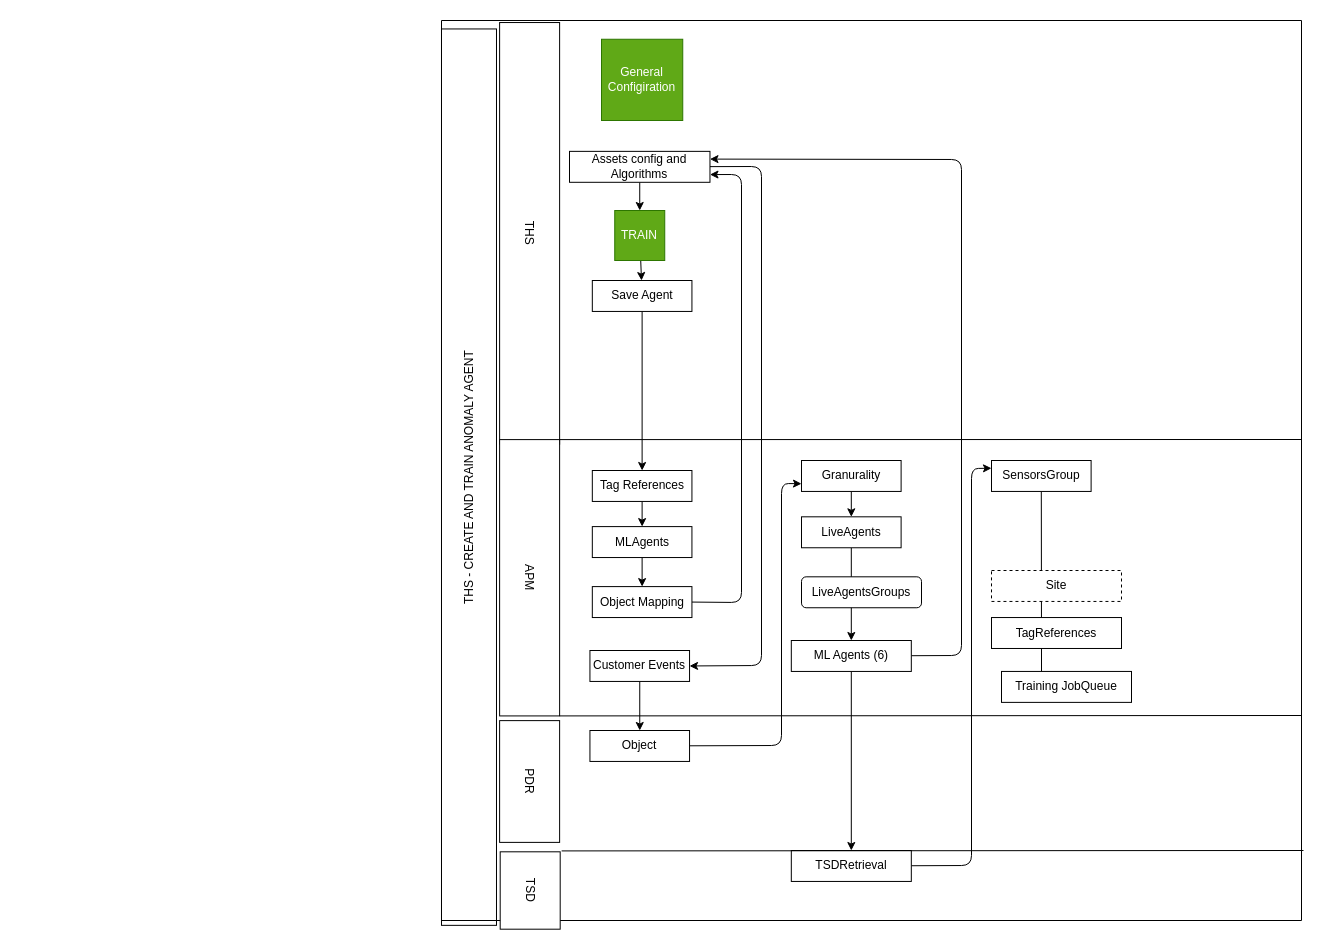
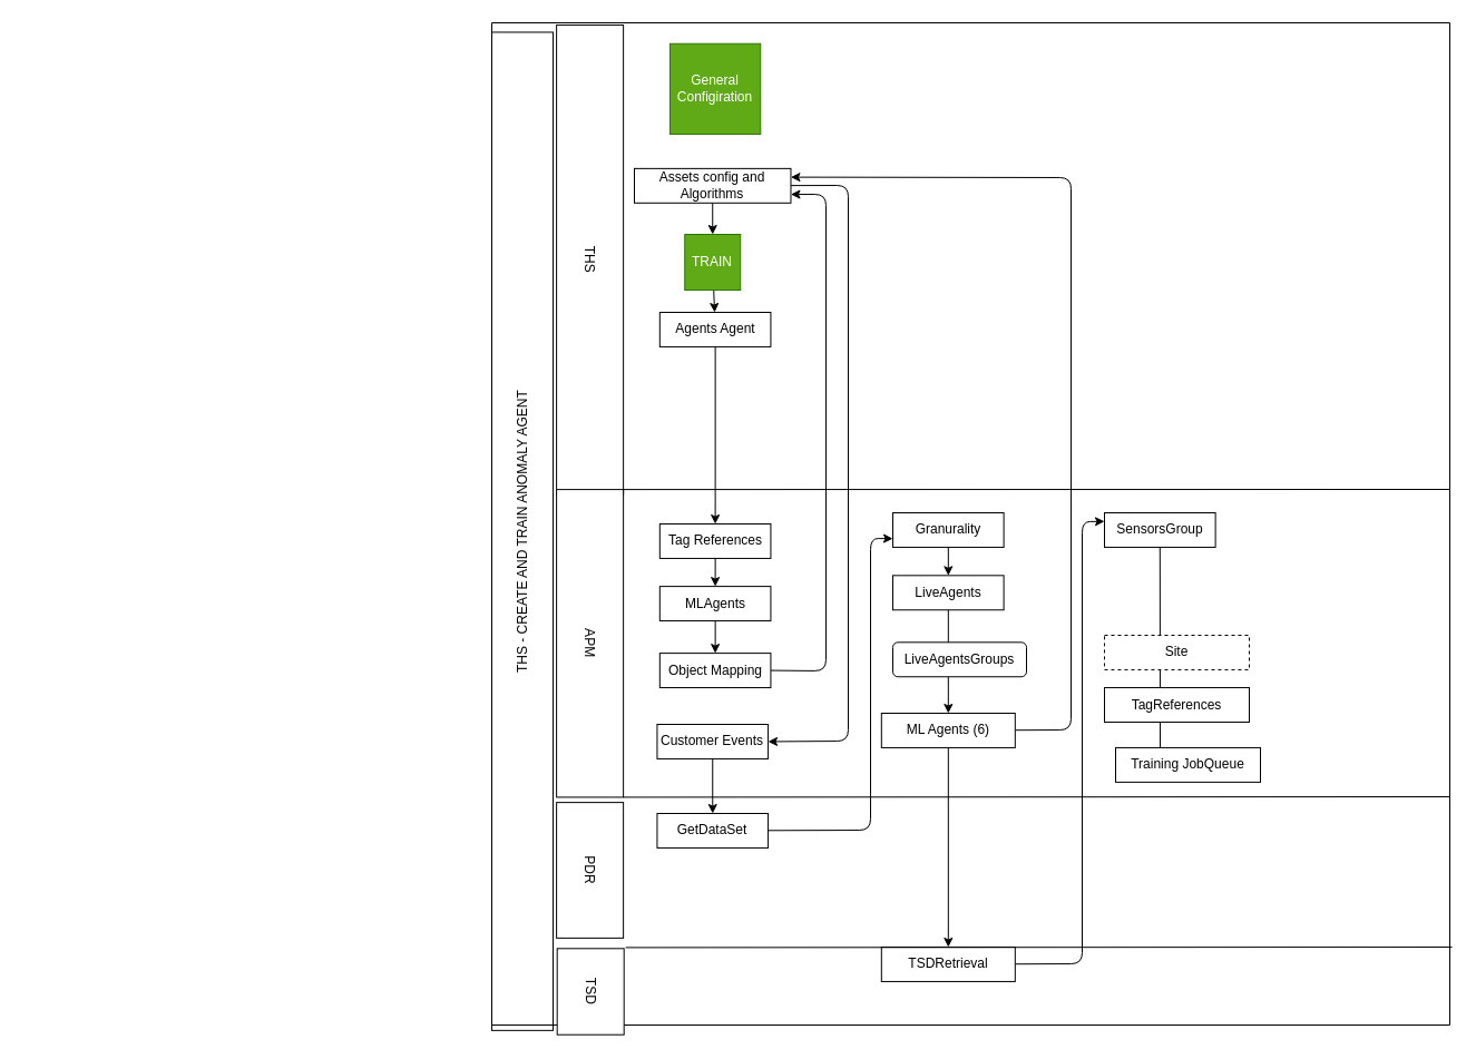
- <mxCell id="13" value="Save Agent&lt;br&gt;" style="rounded=0;whiteSpace=wrap;html=1;" vertex="1" parent="3"><mxGeometry x="150.82" y="260" width="99.61" height="30.94" as="geometry" /></mxCell>
+ <mxCell id="13" value="Agents Agent&lt;br&gt;" style="rounded=0;whiteSpace=wrap;html=1;" vertex="1" parent="3"><mxGeometry x="150.82" y="260" width="99.61" height="30.94" as="geometry" /></mxCell>
- <mxCell id="24" value="Object" style="rounded=0;whiteSpace=wrap;html=1;" vertex="1" parent="3"><mxGeometry x="148.44" y="710" width="99.61" height="30.94" as="geometry" /></mxCell>
+ <mxCell id="24" value="GetDataSet" style="rounded=0;whiteSpace=wrap;html=1;" vertex="1" parent="3"><mxGeometry x="148.44" y="710" width="99.61" height="30.94" as="geometry" /></mxCell>
